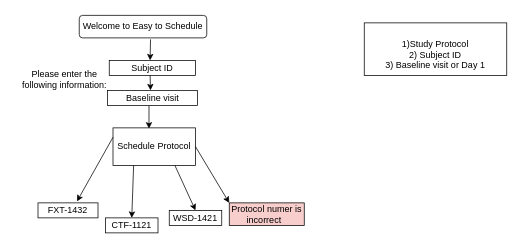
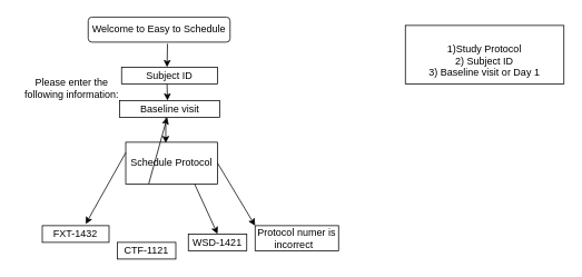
- <mxCell id="11" value="" style="endArrow=classic;html=1;rounded=0;entryX=0.5;entryY=0;entryDx=0;entryDy=0;exitX=0.25;exitY=1;exitDx=0;exitDy=0;" edge="1" parent="1" source="4" target="5"><mxGeometry width="50" height="50" relative="1" as="geometry"><mxPoint x="175" y="230" as="sourcePoint" /><mxPoint x="175" y="170" as="targetPoint" /></mxGeometry></mxCell>
+ <mxCell id="11" value="" style="endArrow=classic;html=1;rounded=0;exitX=0.25;exitY=1;exitDx=0;exitDy=0;" edge="1" parent="1" source="4" target="17"><mxGeometry width="50" height="50" relative="1" as="geometry"><mxPoint x="175" y="230" as="sourcePoint" /><mxPoint x="175" y="170" as="targetPoint" /></mxGeometry></mxCell>
- <mxCell id="9" value="Protocol numer is incorrect&amp;nbsp;&amp;nbsp;" style="rounded=0;whiteSpace=wrap;html=1;fillColor=#f8cecc;" vertex="1" parent="1"><mxGeometry x="305" y="270" width="100" height="30" as="geometry" /></mxCell>
+ <mxCell id="9" value="Protocol numer is incorrect&amp;nbsp;&amp;nbsp;" style="rounded=0;whiteSpace=wrap;html=1;" vertex="1" parent="1"><mxGeometry x="305" y="270" width="100" height="30" as="geometry" /></mxCell>
